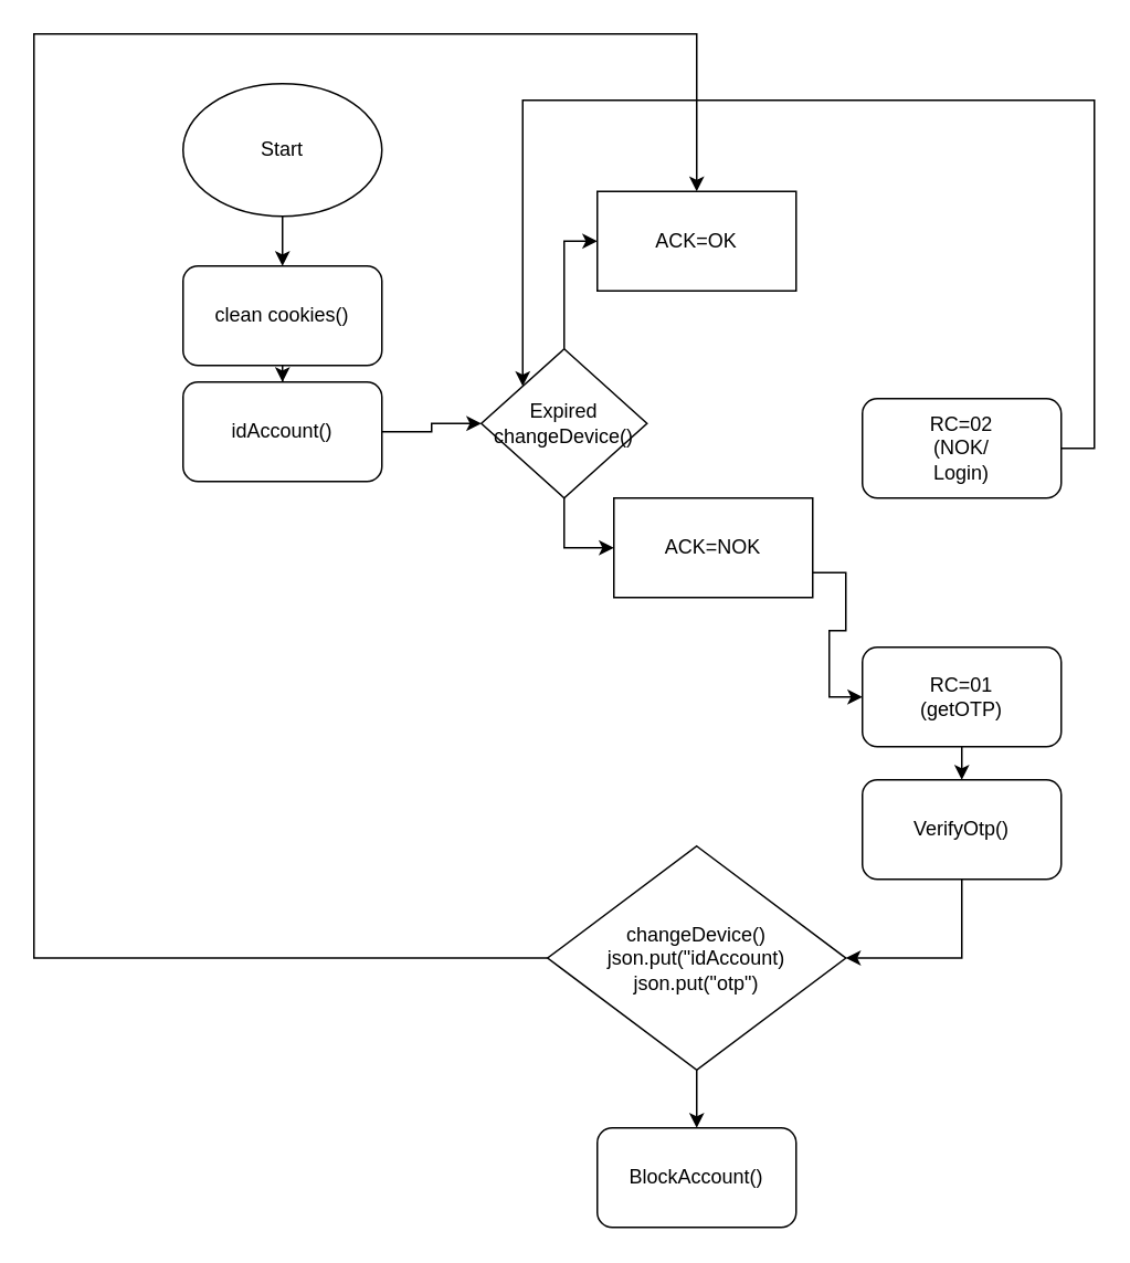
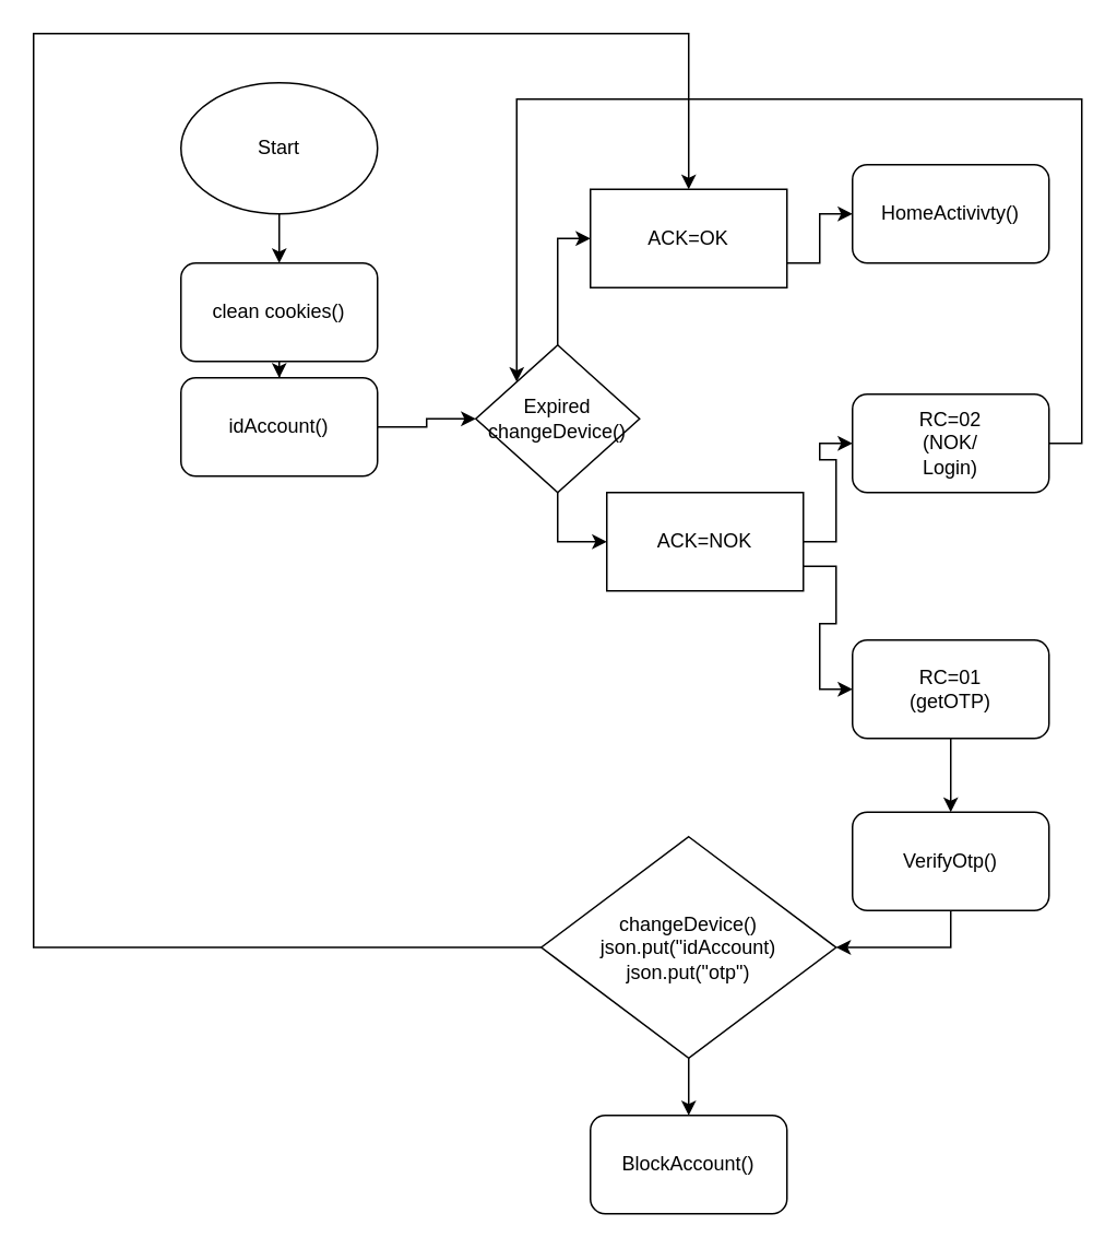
+ <mxCell id="20" value="HomeActivivty()" style="rounded=1;whiteSpace=wrap;html=1;" vertex="1" parent="1"><mxGeometry x="520" y="100" width="120" height="60" as="geometry" /></mxCell>
+ <mxCell id="11" style="edgeStyle=orthogonalEdgeStyle;rounded=0;orthogonalLoop=1;jettySize=auto;html=1;exitX=1;exitY=0.75;exitDx=0;exitDy=0;entryX=0;entryY=0.5;entryDx=0;entryDy=0;" edge="1" parent="1" source="12" target="20"><mxGeometry relative="1" as="geometry" /></mxCell>
+ <mxCell id="13" style="edgeStyle=orthogonalEdgeStyle;rounded=0;orthogonalLoop=1;jettySize=auto;html=1;exitX=1;exitY=0.5;exitDx=0;exitDy=0;entryX=0;entryY=0.5;entryDx=0;entryDy=0;" edge="1" parent="1" source="15" target="17"><mxGeometry relative="1" as="geometry" /></mxCell>
- <mxCell id="22" value="VerifyOtp()" style="rounded=1;whiteSpace=wrap;html=1;" vertex="1" parent="1"><mxGeometry x="520" y="470" width="120" height="60" as="geometry" /></mxCell>
+ <mxCell id="22" value="VerifyOtp()" style="rounded=1;whiteSpace=wrap;html=1;" vertex="1" parent="1"><mxGeometry x="520" y="495" width="120" height="60" as="geometry" /></mxCell>
